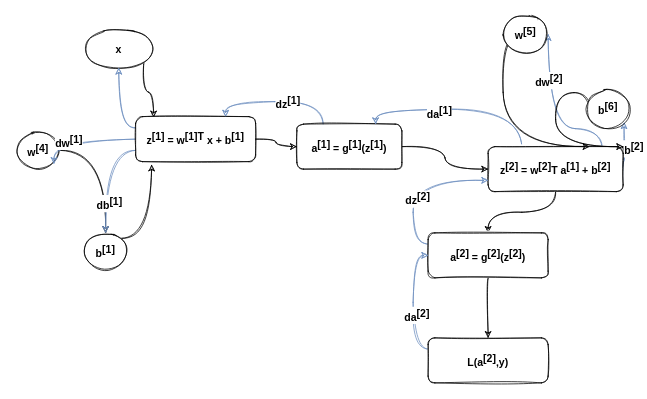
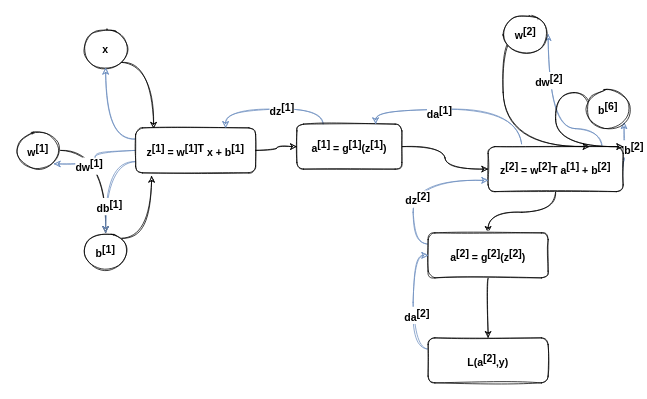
- <mxCell id="35" value="w&lt;sup style=&quot;font-size: 14px;&quot;&gt;[5]&lt;/sup&gt;" style="ellipse;whiteSpace=wrap;html=1;fontSize=14;fontStyle=1;rounded=1;sketch=1;" vertex="1" parent="1"><mxGeometry x="670" width="60" height="50" as="geometry" y="20" /></mxCell>
+ <mxCell id="35" value="w&lt;sup style=&quot;font-size: 14px;&quot;&gt;[2]&lt;/sup&gt;" style="ellipse;whiteSpace=wrap;html=1;fontSize=14;fontStyle=1;rounded=1;sketch=1;" vertex="1" parent="1"><mxGeometry x="670" width="60" height="50" as="geometry" y="20" /></mxCell>
- <mxCell id="3" value="x" style="ellipse;whiteSpace=wrap;html=1;fontSize=14;fontStyle=1;rounded=1;sketch=1;" vertex="1" parent="1"><mxGeometry x="110" y="40" width="95" height="50" as="geometry" /></mxCell>
+ <mxCell id="3" value="x" style="ellipse;whiteSpace=wrap;html=1;fontSize=14;fontStyle=1;rounded=1;sketch=1;" vertex="1" parent="1"><mxGeometry x="110" y="40" width="60" height="50" as="geometry" /></mxCell>
- <mxCell id="14" value="z&lt;sup style=&quot;font-size: 14px;&quot;&gt;[1]&lt;/sup&gt; = w&lt;sup style=&quot;font-size: 14px;&quot;&gt;[1]T&lt;/sup&gt; x + b&lt;sup style=&quot;font-size: 14px;&quot;&gt;[1]&lt;/sup&gt;" style="whiteSpace=wrap;html=1;fontSize=14;fontStyle=1;rounded=1;sketch=1;" vertex="1" parent="1"><mxGeometry x="180" y="155" width="160" height="60" as="geometry" /></mxCell>
+ <mxCell id="14" value="z&lt;sup style=&quot;font-size: 14px;&quot;&gt;[1]&lt;/sup&gt; = w&lt;sup style=&quot;font-size: 14px;&quot;&gt;[1]T&lt;/sup&gt; x + b&lt;sup style=&quot;font-size: 14px;&quot;&gt;[1]&lt;/sup&gt;" style="whiteSpace=wrap;html=1;fontSize=14;fontStyle=1;rounded=1;sketch=1;" vertex="1" parent="1"><mxGeometry x="180" y="170" width="160" height="60" as="geometry" /></mxCell>
- <mxCell id="5" value="w&lt;sup style=&quot;font-size: 14px;&quot;&gt;[4]&lt;/sup&gt;" style="ellipse;whiteSpace=wrap;html=1;fontSize=14;fontStyle=1;rounded=1;sketch=1;" vertex="1" parent="1"><mxGeometry x="20" y="175" width="60" height="50" as="geometry" /></mxCell>
+ <mxCell id="5" value="w&lt;sup style=&quot;font-size: 14px;&quot;&gt;[1]&lt;/sup&gt;" style="ellipse;whiteSpace=wrap;html=1;fontSize=14;fontStyle=1;rounded=1;sketch=1;" vertex="1" parent="1"><mxGeometry x="20" y="175" width="60" height="50" as="geometry" /></mxCell>
